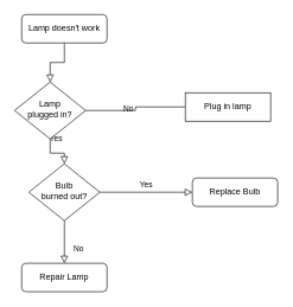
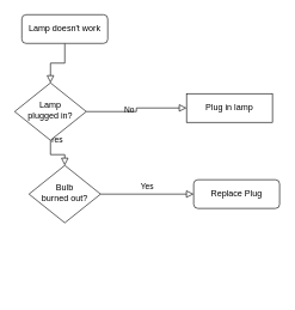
- <mxCell id="5" value="No" style="edgeStyle=orthogonalEdgeStyle;rounded=0;html=1;jettySize=auto;orthogonalLoop=1;fontSize=11;endArrow=none;endFill=0;endSize=8;strokeWidth=1;shadow=0;labelBackgroundColor=none;" parent="1" source="6" target="7" edge="1"><mxGeometry y="10" relative="1" as="geometry"><mxPoint as="offset" /></mxGeometry></mxCell>
+ <mxCell id="5" value="No" style="edgeStyle=orthogonalEdgeStyle;rounded=0;html=1;jettySize=auto;orthogonalLoop=1;fontSize=11;endArrow=block;endFill=0;endSize=8;strokeWidth=1;shadow=0;labelBackgroundColor=none;" parent="1" source="6" target="7" edge="1"><mxGeometry y="10" relative="1" as="geometry"><mxPoint as="offset" /></mxGeometry></mxCell>
- <mxCell id="12" value="Replace Bulb" style="rounded=1;whiteSpace=wrap;html=1;fontSize=12;glass=0;strokeWidth=1;shadow=0;" parent="1" vertex="1"><mxGeometry x="270" y="250" width="120" height="40" as="geometry" /></mxCell>
+ <mxCell id="12" value="Replace Plug" style="rounded=1;whiteSpace=wrap;html=1;fontSize=12;glass=0;strokeWidth=1;shadow=0;" parent="1" vertex="1"><mxGeometry x="270" y="250" width="120" height="40" as="geometry" /></mxCell>
- <mxCell id="8" value="No" style="rounded=0;html=1;jettySize=auto;orthogonalLoop=1;fontSize=11;endArrow=block;endFill=0;endSize=8;strokeWidth=1;shadow=0;labelBackgroundColor=none;edgeStyle=orthogonalEdgeStyle;" parent="1" source="10" target="11" edge="1"><mxGeometry x="0.333" y="20" relative="1" as="geometry"><mxPoint as="offset" /></mxGeometry></mxCell>
- <mxCell id="11" value="Repair Lamp" style="rounded=1;whiteSpace=wrap;html=1;fontSize=12;glass=0;strokeWidth=1;shadow=0;" parent="1" vertex="1"><mxGeometry x="30" y="370" width="120" height="40" as="geometry" /></mxCell>
